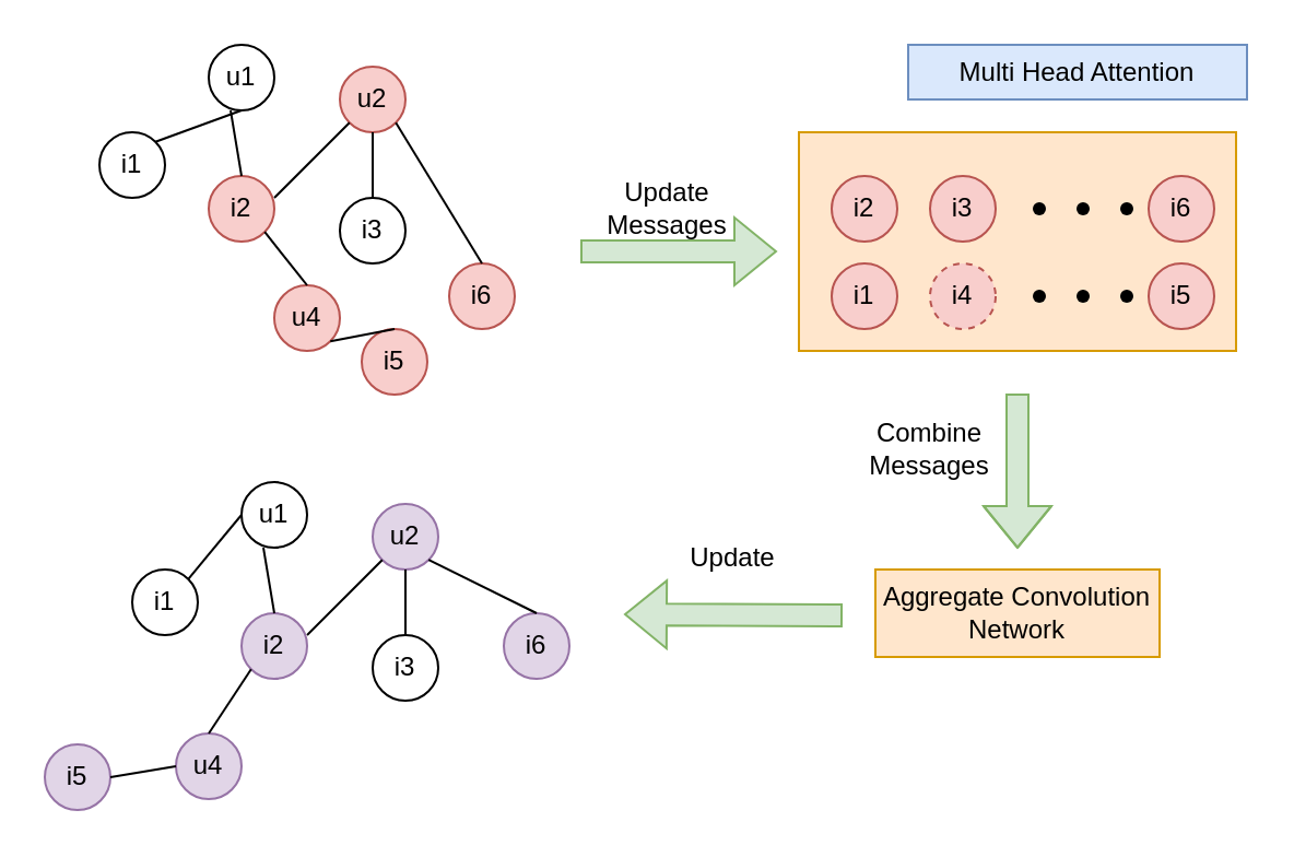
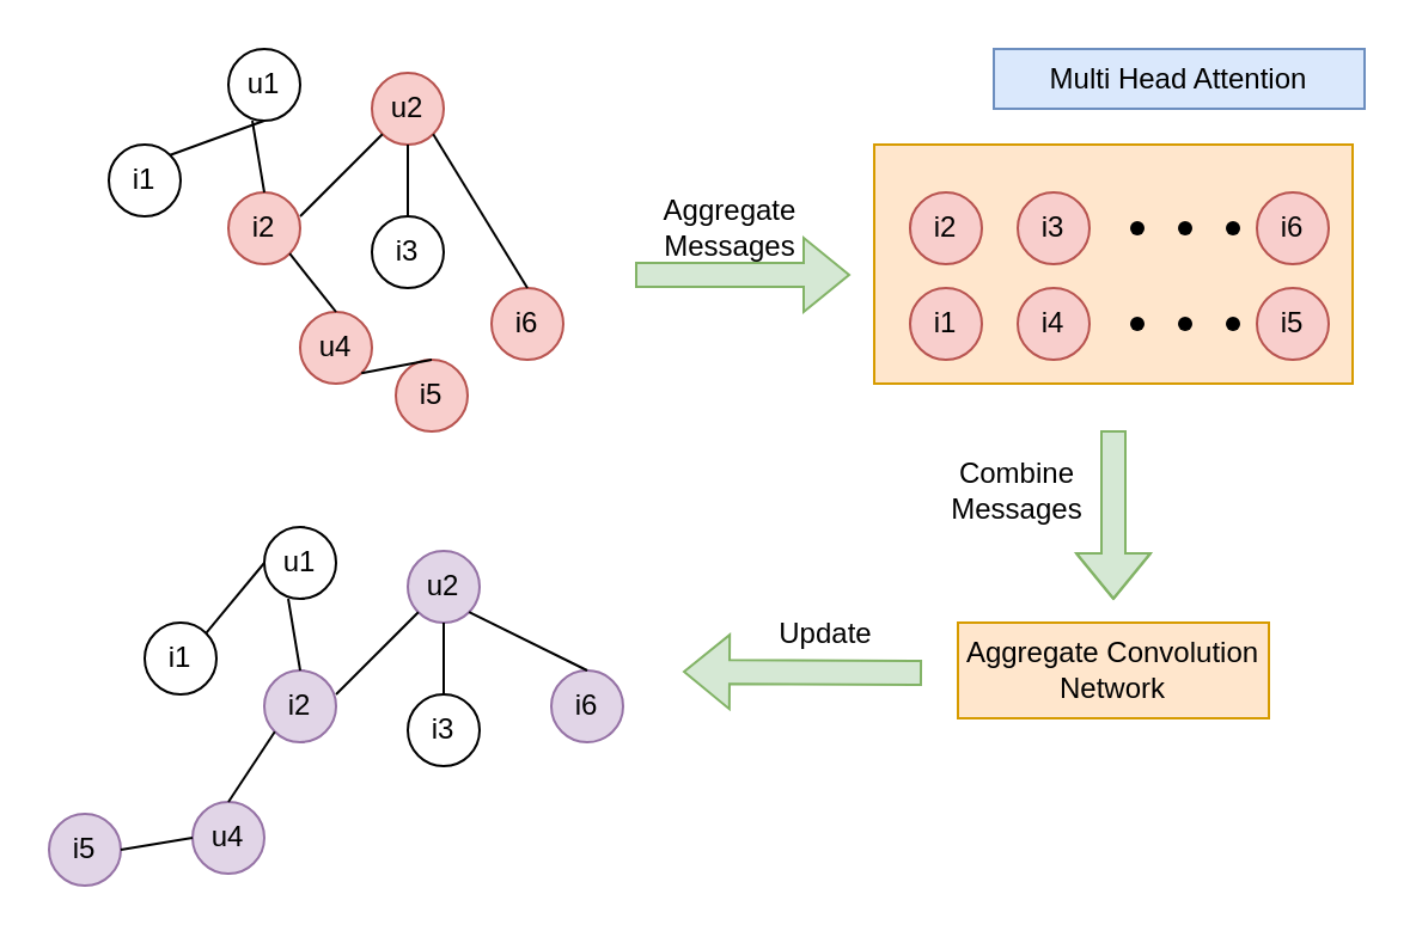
- <mxCell id="18" value="Update&lt;br&gt;Messages" style="text;html=1;strokeColor=none;fillColor=none;align=center;verticalAlign=middle;whiteSpace=wrap;rounded=0;" parent="1" vertex="1"><mxGeometry x="275" y="80" width="60" height="30" as="geometry" /></mxCell>
+ <mxCell id="18" value="Aggregate&lt;br&gt;Messages" style="text;html=1;strokeColor=none;fillColor=none;align=center;verticalAlign=middle;whiteSpace=wrap;rounded=0;" parent="1" vertex="1"><mxGeometry x="275" y="80" width="60" height="30" as="geometry" /></mxCell>
- <mxCell id="27" value="i4" style="ellipse;whiteSpace=wrap;html=1;aspect=fixed;fillColor=#f8cecc;strokeColor=#b85450;dashed=1;" parent="1" vertex="1"><mxGeometry x="425" y="120" width="30" height="30" as="geometry" /></mxCell>
+ <mxCell id="27" value="i4" style="ellipse;whiteSpace=wrap;html=1;aspect=fixed;fillColor=#f8cecc;strokeColor=#b85450;" parent="1" vertex="1"><mxGeometry x="425" y="120" width="30" height="30" as="geometry" /></mxCell>
- <mxCell id="52" value="Update" style="text;html=1;strokeColor=none;fillColor=none;align=center;verticalAlign=middle;whiteSpace=wrap;rounded=0;" parent="1" vertex="1"><mxGeometry x="305" y="240" width="60" height="30" as="geometry" /></mxCell>
+ <mxCell id="52" value="Update" style="text;html=1;strokeColor=none;fillColor=none;align=center;verticalAlign=middle;whiteSpace=wrap;rounded=0;" parent="1" vertex="1"><mxGeometry x="315" y="250" width="60" height="30" as="geometry" /></mxCell>
